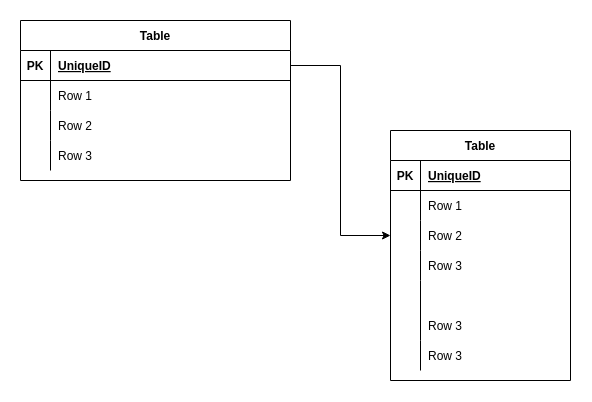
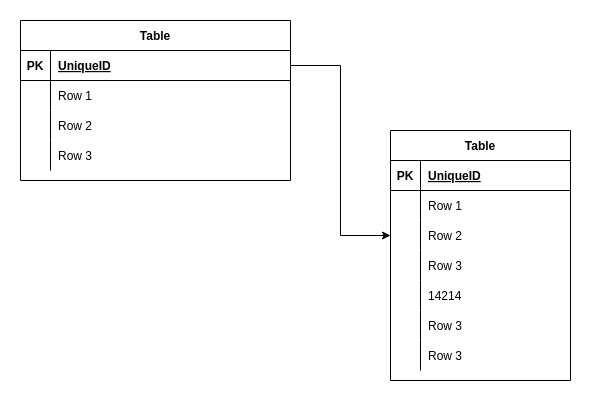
+ <mxCell id="17" value="14214" style="shape=partialRectangle;connectable=0;fillColor=none;top=0;left=0;bottom=0;right=0;align=left;spacingLeft=6;overflow=hidden;" vertex="1" parent="15"><mxGeometry x="30" width="150" height="30" as="geometry" /></mxCell>
